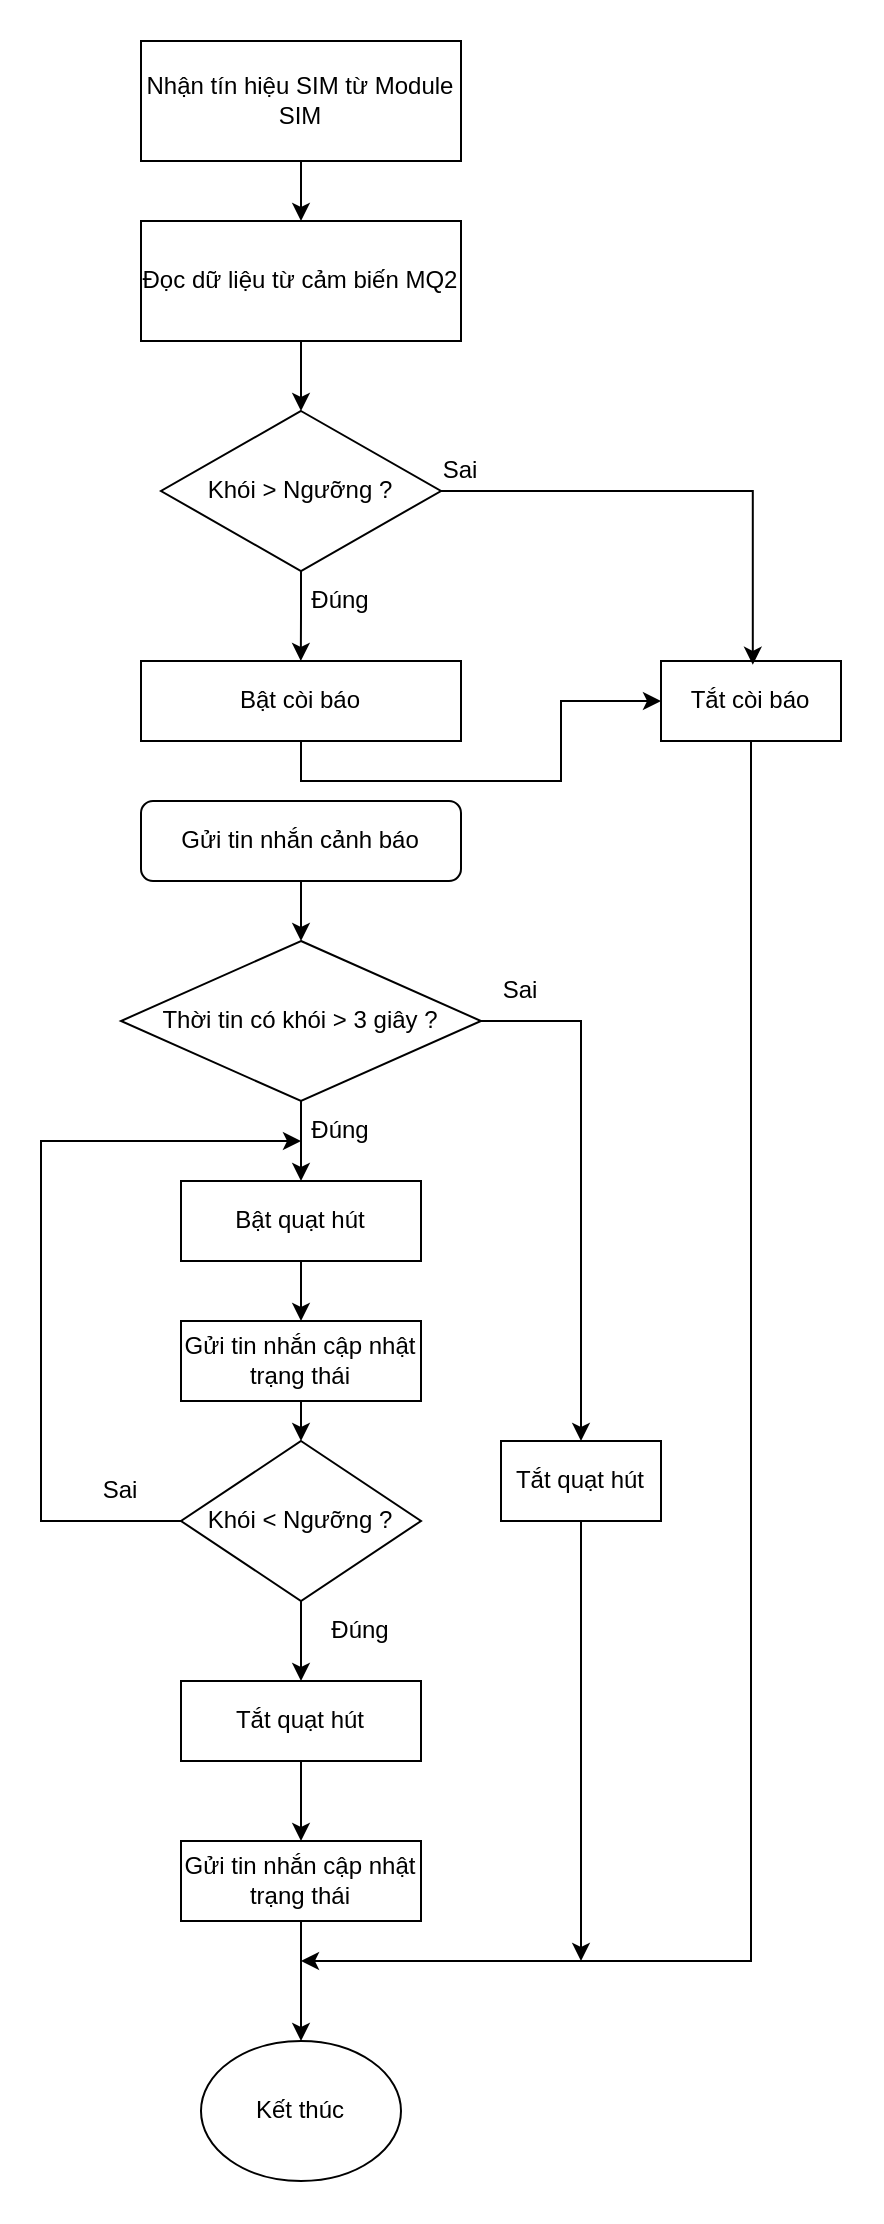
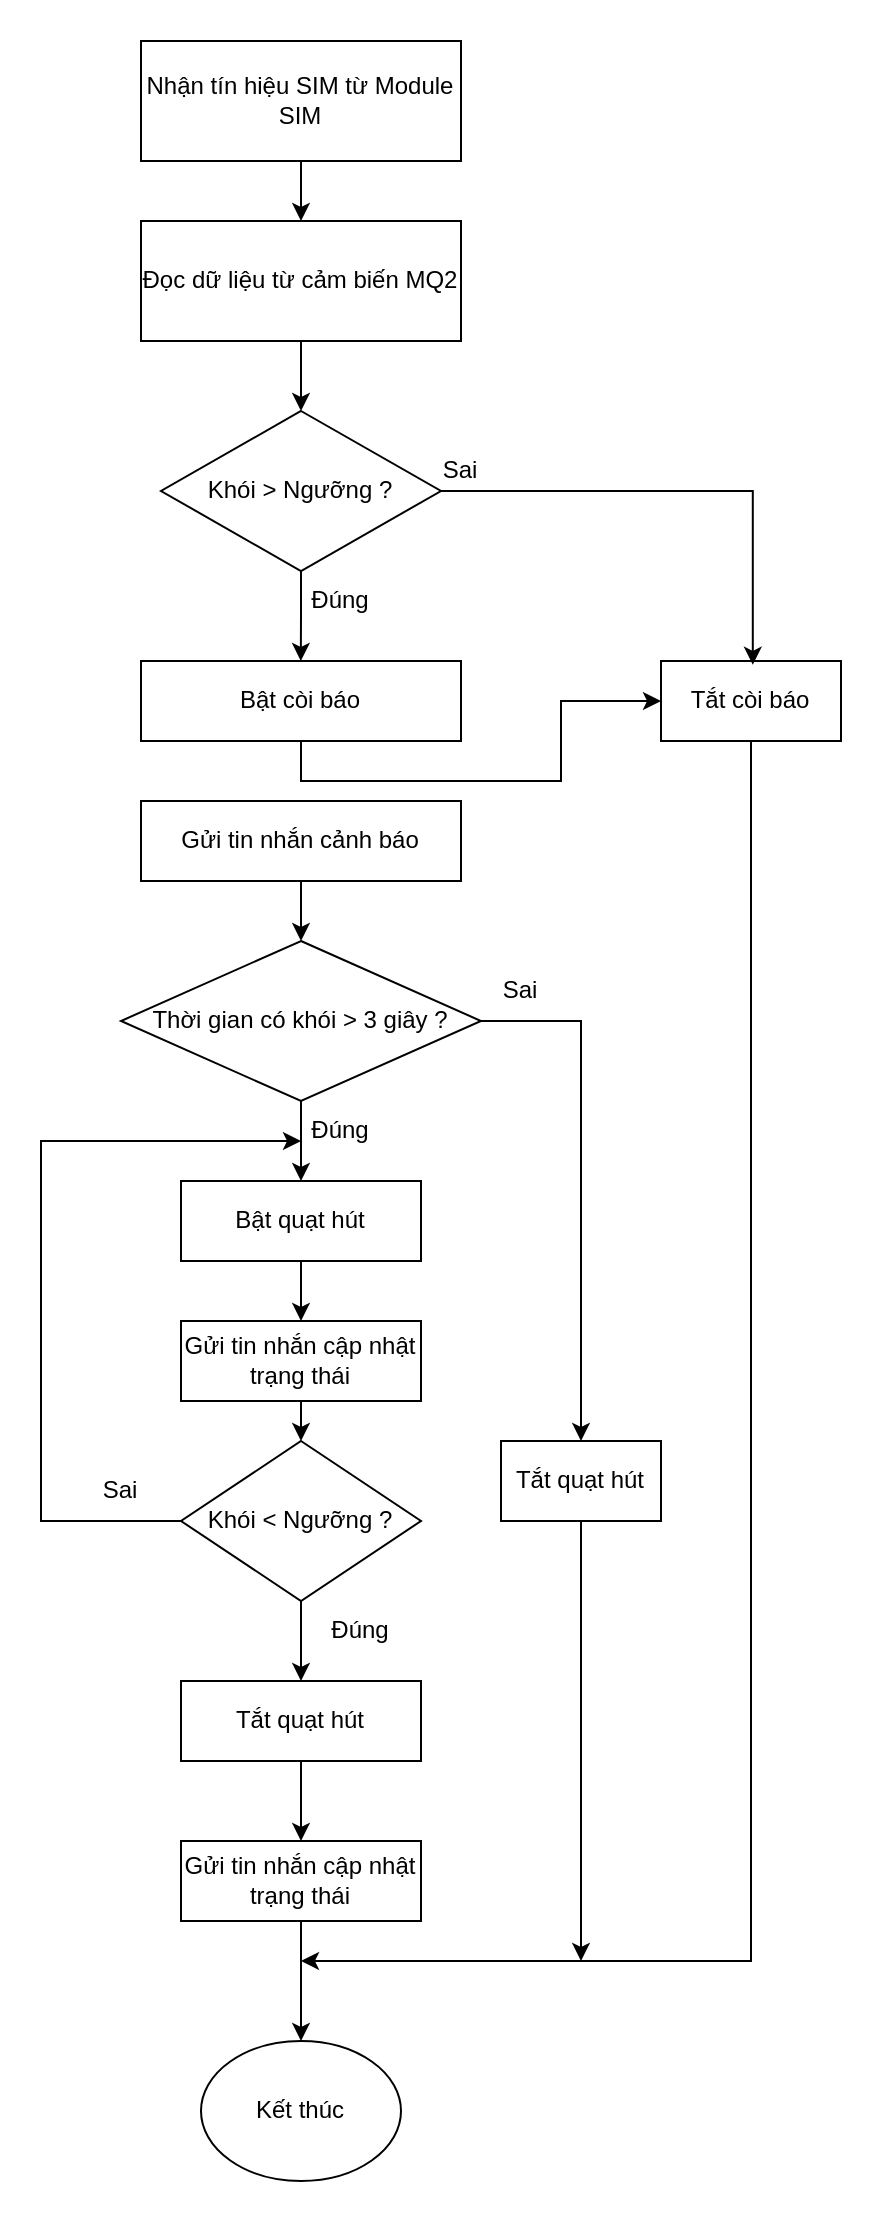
- <mxCell id="19" value="Gửi tin nhắn cảnh báo" style="whiteSpace=wrap;html=1;rounded=1;" parent="1" vertex="1"><mxGeometry x="70" y="400" width="160" height="40" as="geometry" /></mxCell>
+ <mxCell id="19" value="Gửi tin nhắn cảnh báo" style="rounded=0;whiteSpace=wrap;html=1;" parent="1" vertex="1"><mxGeometry x="70" y="400" width="160" height="40" as="geometry" /></mxCell>
- <mxCell id="11" value="Thời tin có khói &amp;gt; 3 giây ?" style="rhombus;whiteSpace=wrap;html=1;" parent="1" vertex="1"><mxGeometry x="60" y="470" width="180" height="80" as="geometry" /></mxCell>
+ <mxCell id="11" value="Thời gian có khói &amp;gt; 3 giây ?" style="rhombus;whiteSpace=wrap;html=1;" parent="1" vertex="1"><mxGeometry x="60" y="470" width="180" height="80" as="geometry" /></mxCell>
